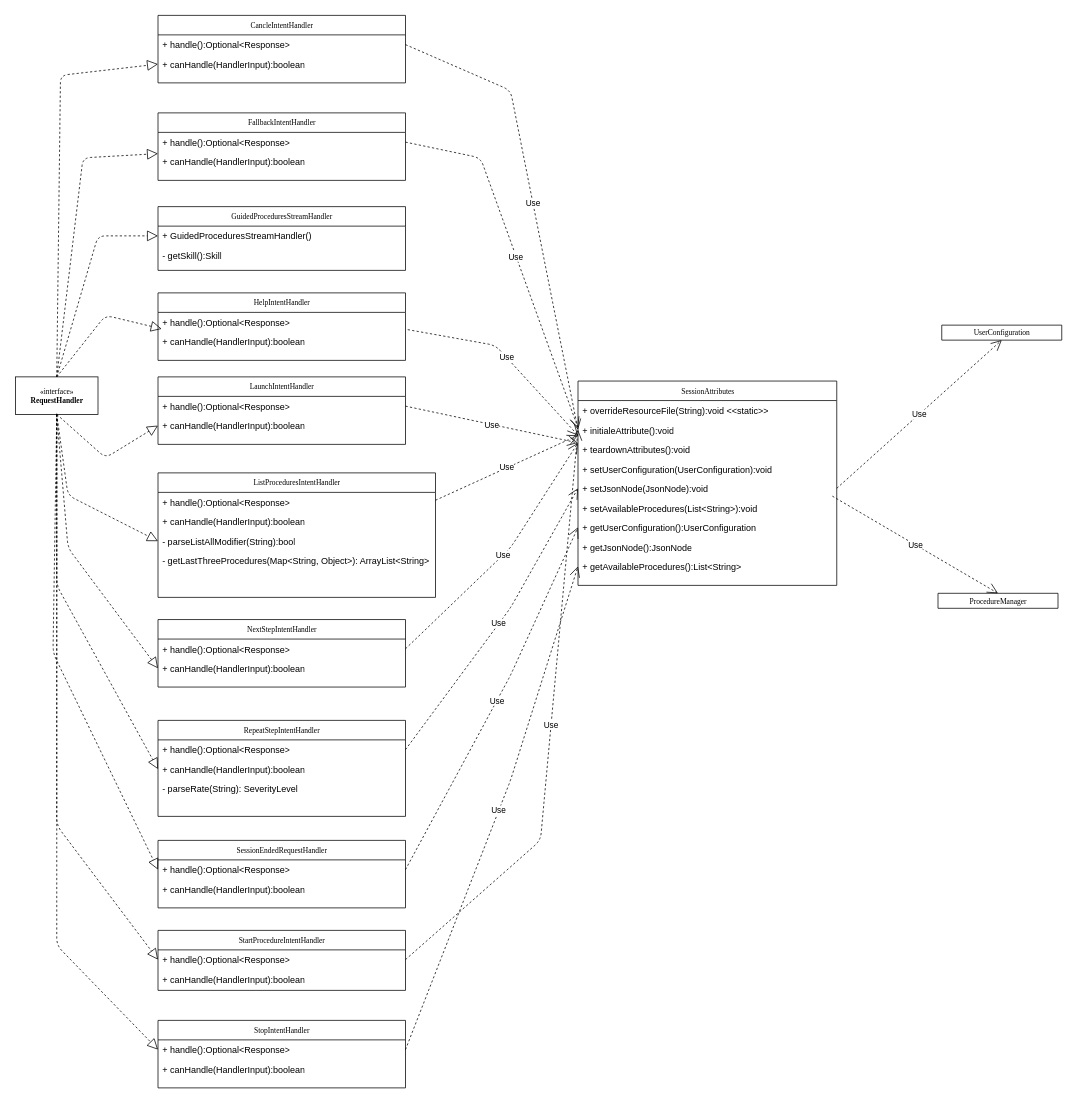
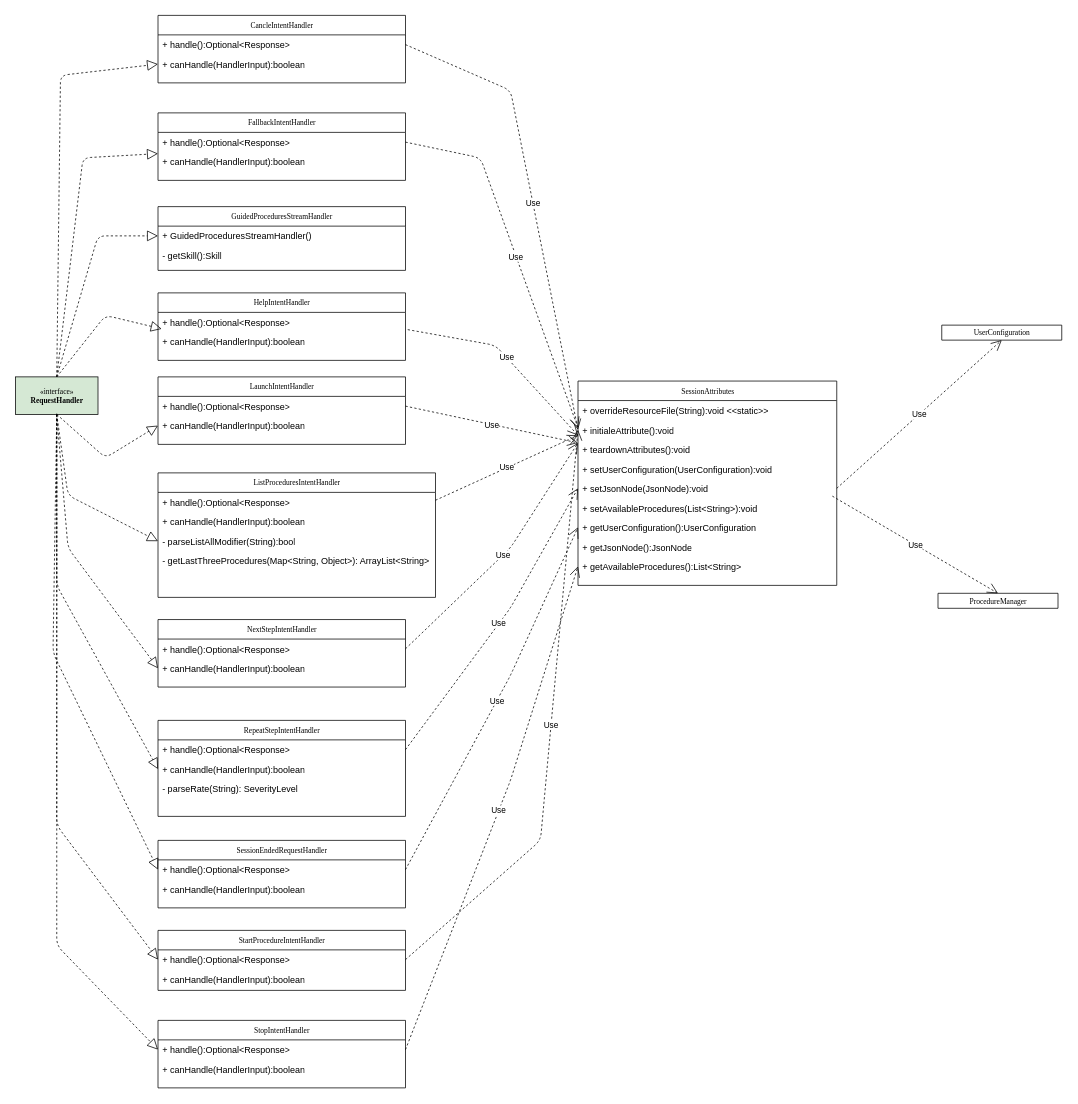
- <mxCell id="5" value="«interface»&lt;br&gt;&lt;b&gt;RequestHandler&lt;/b&gt;" style="html=1;rounded=0;shadow=0;comic=0;labelBackgroundColor=none;strokeWidth=1;fontFamily=Verdana;fontSize=10;align=center;" parent="1" vertex="1"><mxGeometry x="20" y="502" width="110" height="50" as="geometry" /></mxCell>
+ <mxCell id="5" value="«interface»&lt;br&gt;&lt;b&gt;RequestHandler&lt;/b&gt;" style="html=1;rounded=0;shadow=0;comic=0;labelBackgroundColor=none;strokeWidth=1;fontFamily=Verdana;fontSize=10;align=center;fillColor=#d5e8d4;" parent="1" vertex="1"><mxGeometry x="20" y="502" width="110" height="50" as="geometry" /></mxCell>
